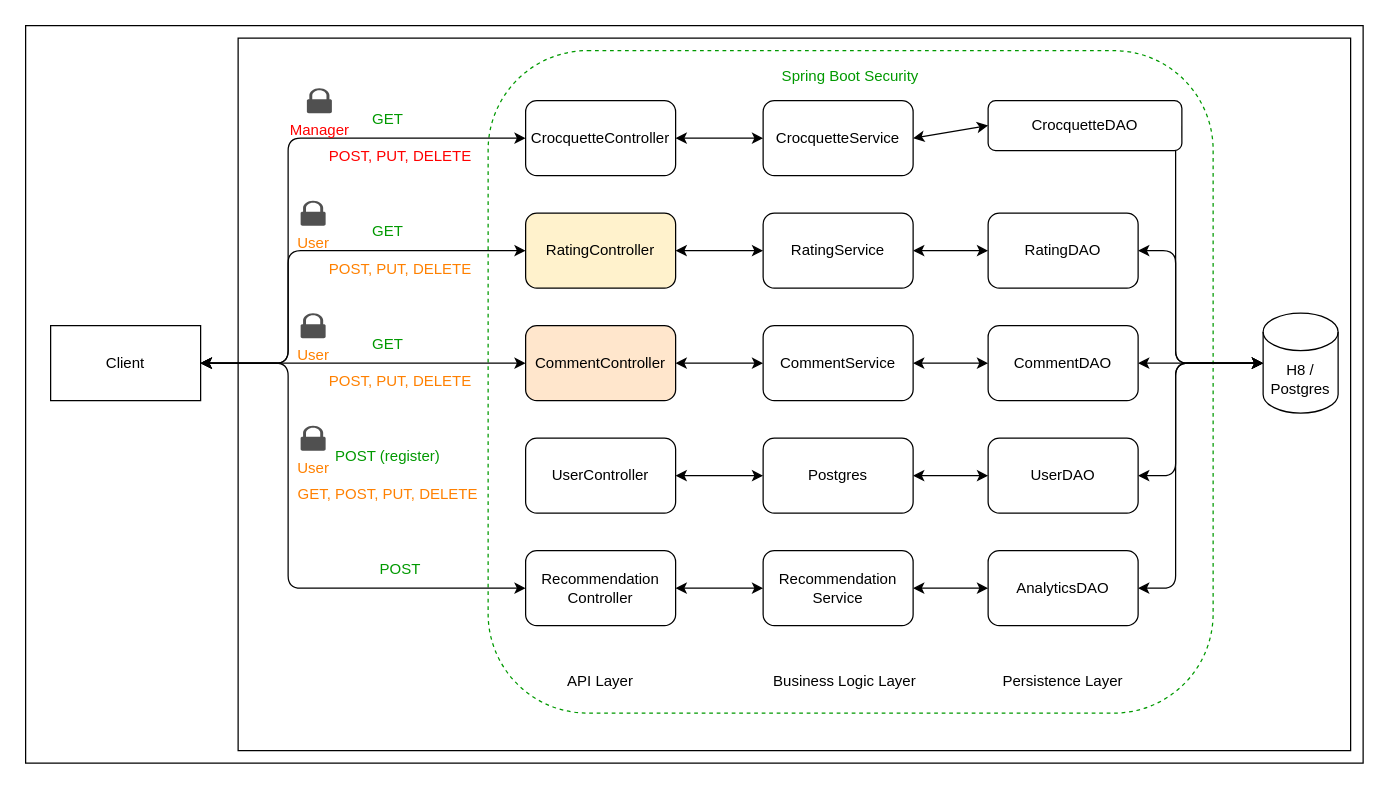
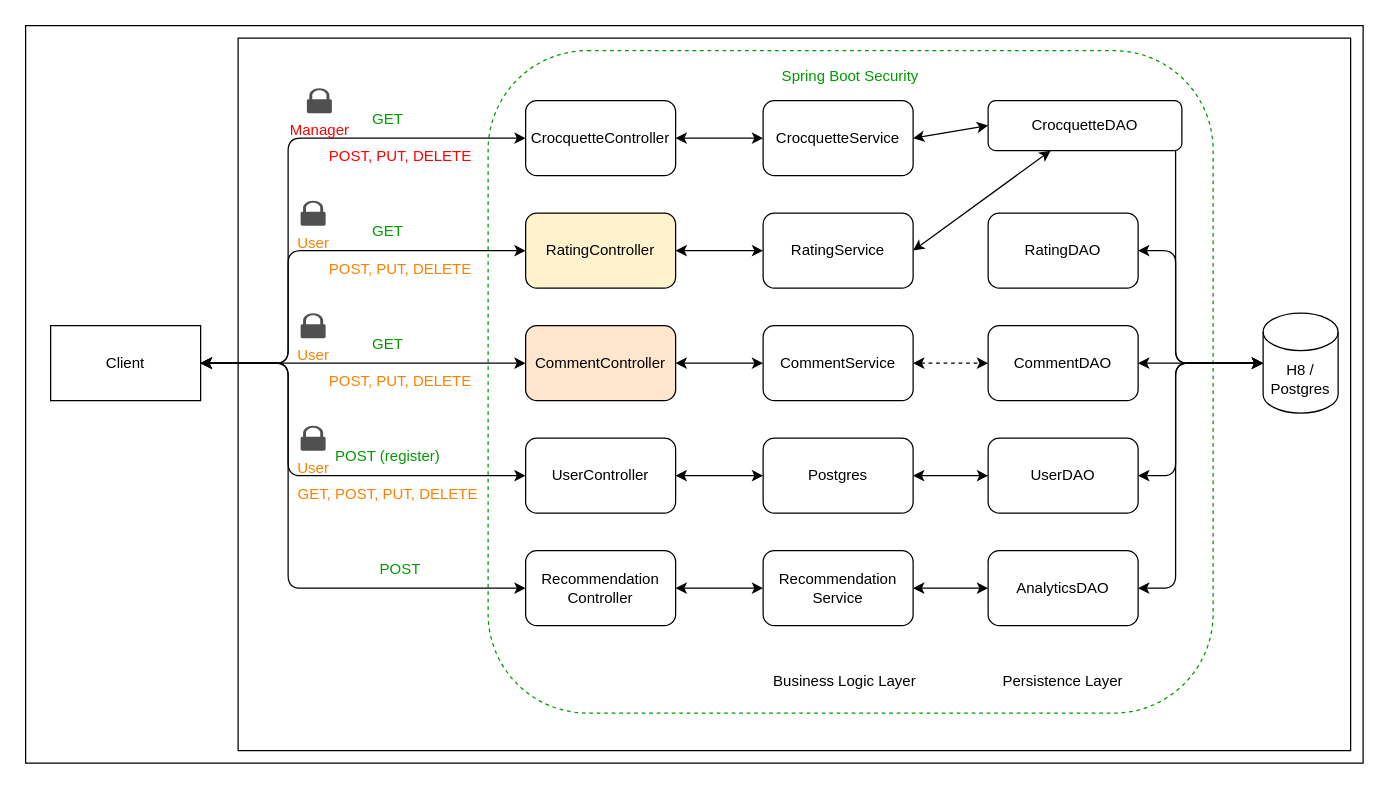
- <mxCell id="24" style="edgeStyle=none;html=1;exitX=1;exitY=0.5;exitDx=0;exitDy=0;entryX=0;entryY=0.5;entryDx=0;entryDy=0;startArrow=classic;startFill=1;" parent="1" source="25" target="27" edge="1"><mxGeometry relative="1" as="geometry" /></mxCell>
+ <mxCell id="24" style="edgeStyle=none;html=1;exitX=1;exitY=0.5;exitDx=0;exitDy=0;startArrow=classic;startFill=1;" parent="1" source="25" target="10" edge="1"><mxGeometry relative="1" as="geometry" /></mxCell>
- <mxCell id="17" style="edgeStyle=none;html=1;exitX=1;exitY=0.5;exitDx=0;exitDy=0;entryX=0;entryY=0.5;entryDx=0;entryDy=0;startArrow=classic;startFill=1;" parent="1" source="18" target="20" edge="1"><mxGeometry relative="1" as="geometry" /></mxCell>
+ <mxCell id="17" style="edgeStyle=none;html=1;exitX=1;exitY=0.5;exitDx=0;exitDy=0;entryX=0;entryY=0.5;entryDx=0;entryDy=0;startArrow=classic;startFill=1;dashed=1;" parent="1" source="18" target="20" edge="1"><mxGeometry relative="1" as="geometry" /></mxCell>
+ <mxCell id="29" style="edgeStyle=none;html=1;exitX=0;exitY=0.5;exitDx=0;exitDy=0;startArrow=classic;startFill=1;entryX=1;entryY=0.5;entryDx=0;entryDy=0;" parent="1" source="30" target="12" edge="1"><mxGeometry relative="1" as="geometry"><mxPoint y="290" as="targetPoint" x="250" /><Array as="points"><mxPoint x="230" y="380" /><mxPoint x="230" y="290" /></Array></mxGeometry></mxCell>
- <mxCell id="42" value="API Layer" style="text;strokeColor=none;align=center;fillColor=none;html=1;verticalAlign=middle;whiteSpace=wrap;rounded=0;" parent="1" vertex="1"><mxGeometry x="450" y="530" width="60" height="30" as="geometry" /></mxCell>
